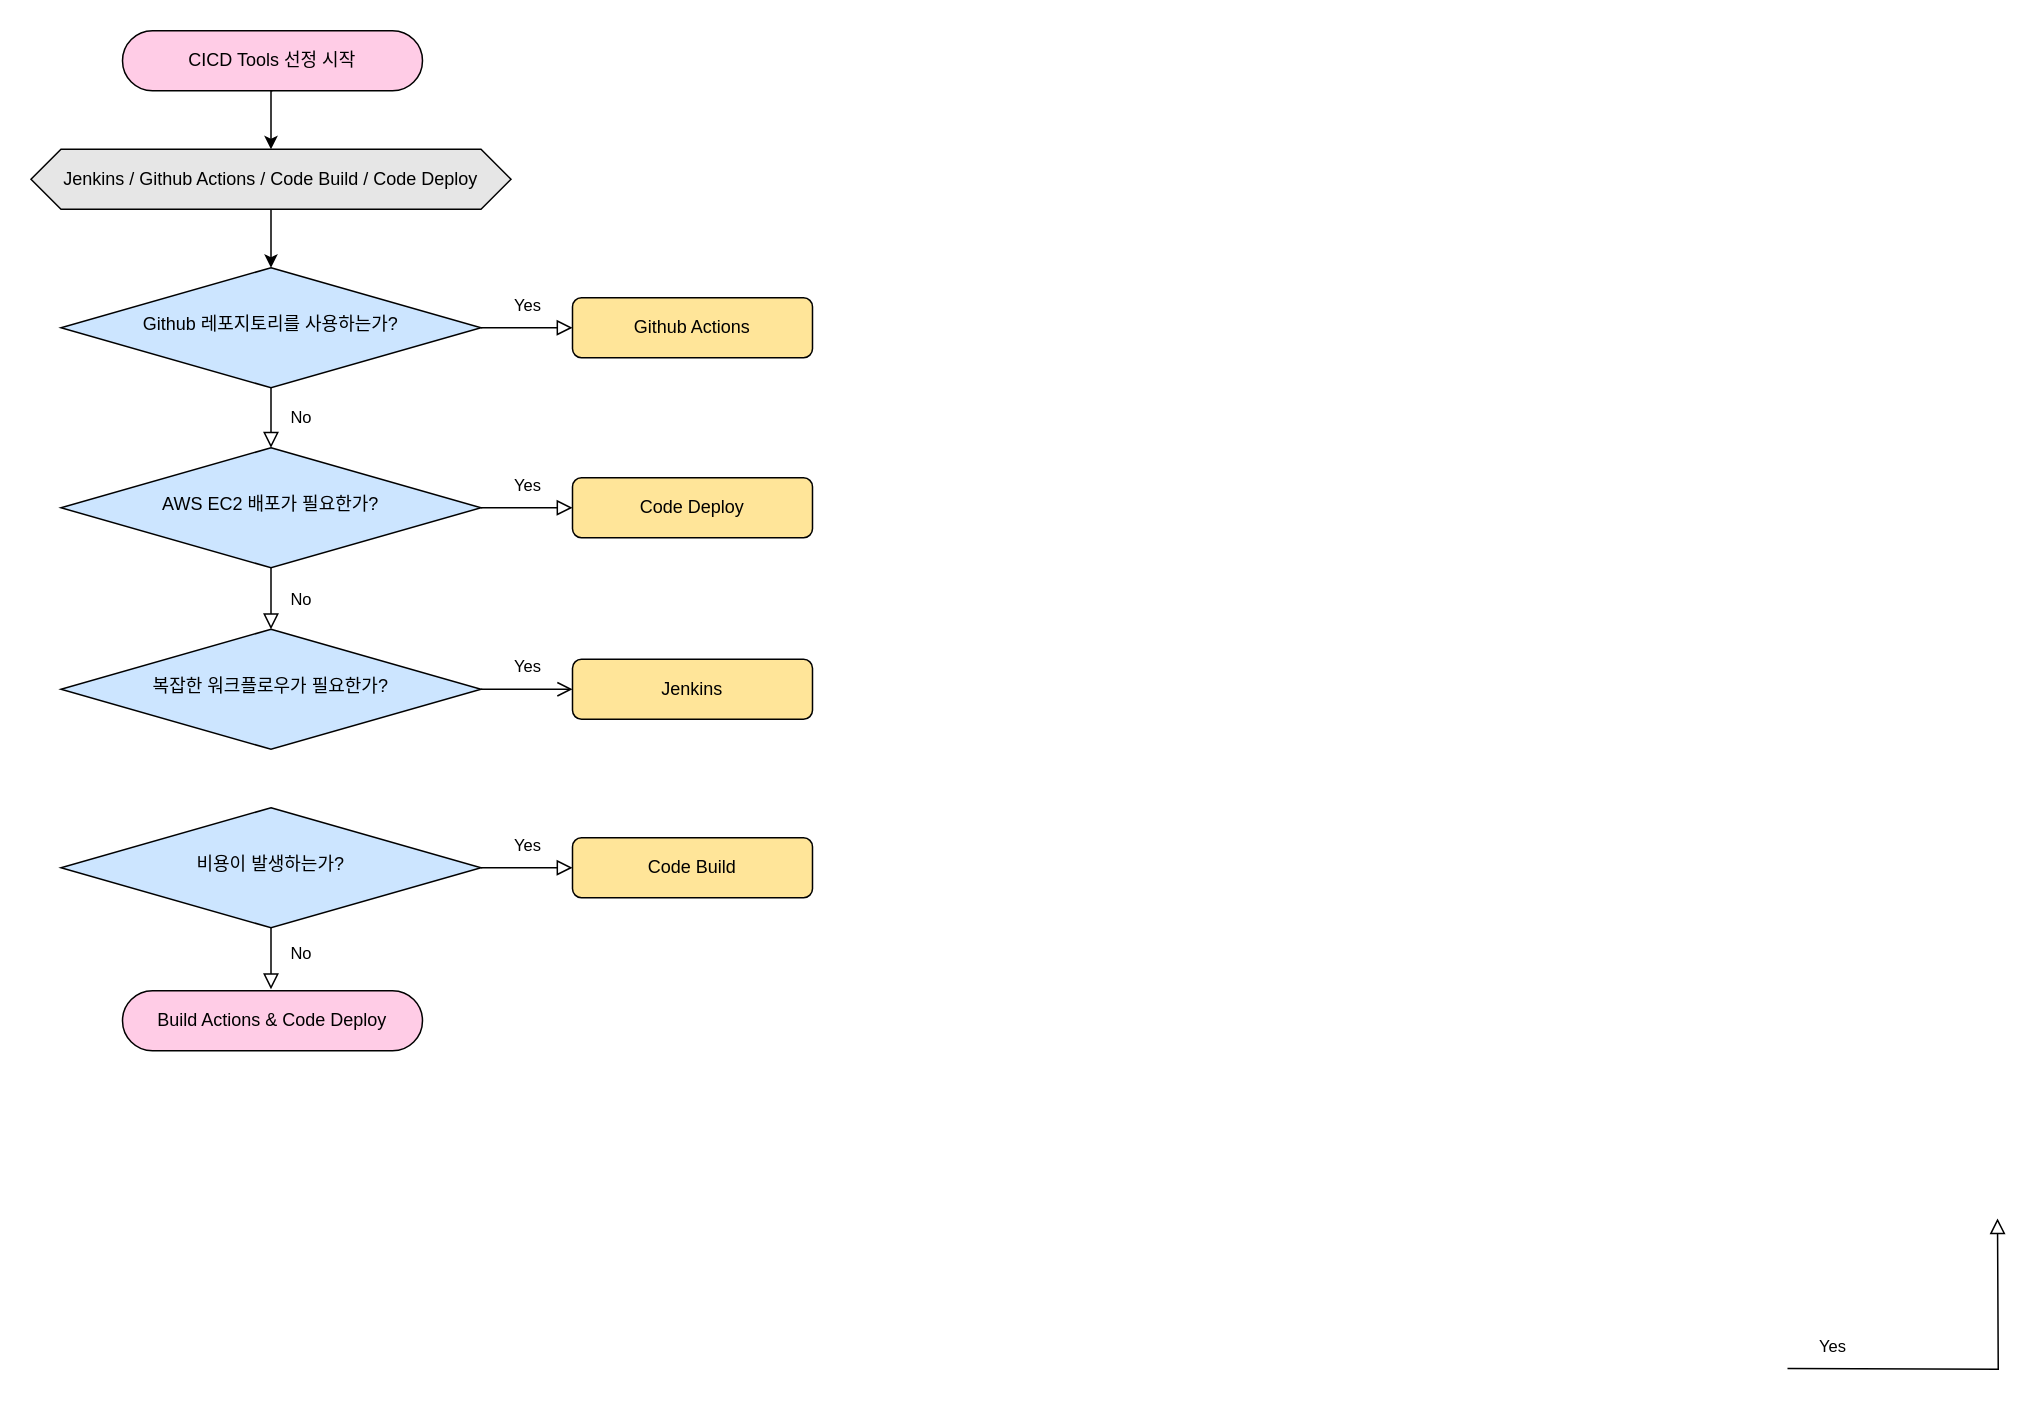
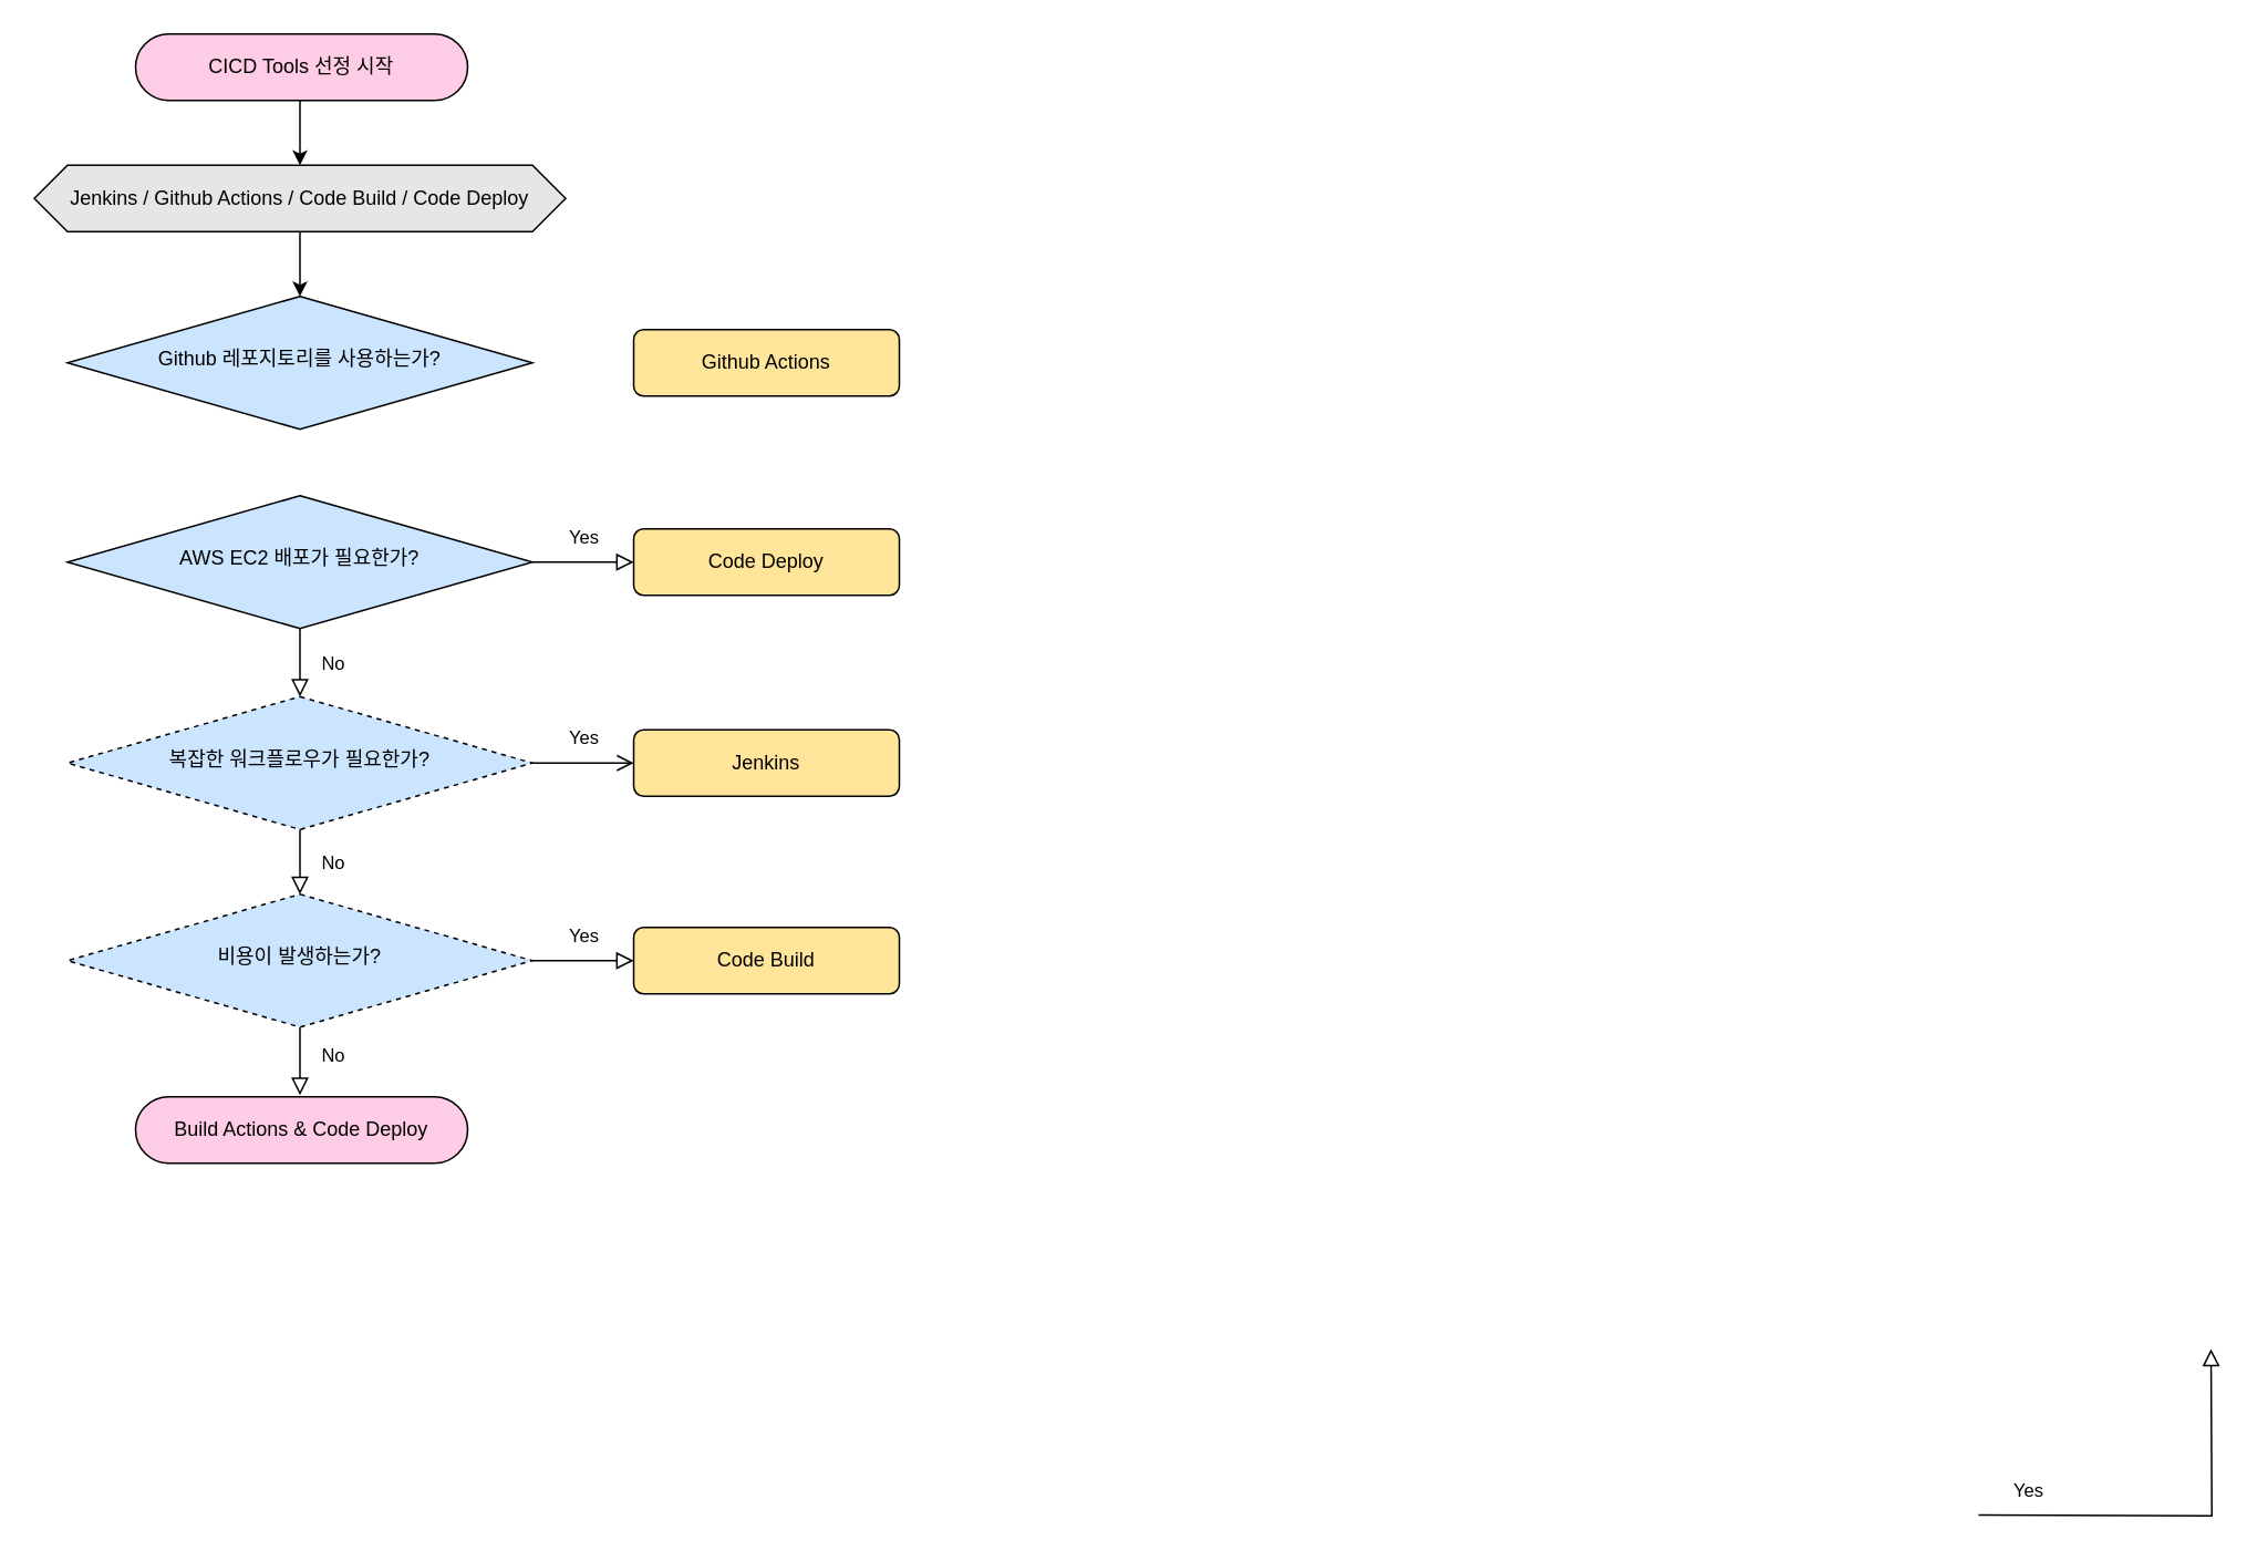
- <mxCell id="15" value="Yes" style="edgeStyle=orthogonalEdgeStyle;rounded=0;html=1;jettySize=auto;orthogonalLoop=1;fontSize=11;endArrow=block;endFill=0;endSize=8;strokeWidth=1;shadow=0;labelBackgroundColor=none;exitX=1;exitY=0.5;exitDx=0;exitDy=0;entryX=0;entryY=0.5;entryDx=0;entryDy=0;fontStyle=0" parent="1" source="11" target="14" edge="1"><mxGeometry y="15" relative="1" as="geometry"><mxPoint as="offset" /><mxPoint x="332" y="353" as="sourcePoint" /><mxPoint x="462" y="371" as="targetPoint" /></mxGeometry></mxCell>
- <mxCell id="17" value="No" style="rounded=0;html=1;jettySize=auto;orthogonalLoop=1;fontSize=11;endArrow=block;endFill=0;endSize=8;strokeWidth=1;shadow=0;labelBackgroundColor=none;edgeStyle=orthogonalEdgeStyle;exitX=0.5;exitY=1;exitDx=0;exitDy=0;fontStyle=0;entryX=0.5;entryY=0;entryDx=0;entryDy=0;" edge="1" parent="1" source="11" target="16"><mxGeometry y="20" relative="1" as="geometry"><mxPoint as="offset" /><mxPoint x="192" y="386" as="sourcePoint" /><mxPoint x="181" y="298" as="targetPoint" /><Array as="points" /></mxGeometry></mxCell>
- <mxCell id="4" value="복잡한 워크플로우가 필요한가?" style="rhombus;whiteSpace=wrap;html=1;shadow=0;fontFamily=Helvetica;fontSize=12;align=center;strokeWidth=1;spacing=6;spacingTop=-4;fillColor=#CCE5FF;" parent="1" vertex="1"><mxGeometry x="40" y="419" width="280" height="80" as="geometry" /></mxCell>
+ <mxCell id="4" value="복잡한 워크플로우가 필요한가?" style="rhombus;whiteSpace=wrap;html=1;shadow=0;fontFamily=Helvetica;fontSize=12;align=center;strokeWidth=1;spacing=6;spacingTop=-4;fillColor=#CCE5FF;dashed=1;" parent="1" vertex="1"><mxGeometry x="40" y="419" width="280" height="80" as="geometry" /></mxCell>
+ <mxCell id="20" value="No" style="rounded=0;html=1;jettySize=auto;orthogonalLoop=1;fontSize=11;endArrow=block;endFill=0;endSize=8;strokeWidth=1;shadow=0;labelBackgroundColor=none;edgeStyle=orthogonalEdgeStyle;exitX=0.5;exitY=1;exitDx=0;exitDy=0;fontStyle=0;entryX=0.5;entryY=0;entryDx=0;entryDy=0;" edge="1" parent="1" source="4" target="7"><mxGeometry y="20" relative="1" as="geometry"><mxPoint as="offset" /><mxPoint x="180" y="497" as="sourcePoint" /><mxPoint x="180" y="538" as="targetPoint" /><Array as="points" /></mxGeometry></mxCell>
- <mxCell id="7" value="비용이 발생하는가?" style="rhombus;whiteSpace=wrap;html=1;shadow=0;fontFamily=Helvetica;fontSize=12;align=center;strokeWidth=1;spacing=6;spacingTop=-4;fillColor=#CCE5FF;" parent="1" vertex="1"><mxGeometry x="40" y="538" width="280" height="80" as="geometry" /></mxCell>
+ <mxCell id="7" value="비용이 발생하는가?" style="rhombus;whiteSpace=wrap;html=1;shadow=0;fontFamily=Helvetica;fontSize=12;align=center;strokeWidth=1;spacing=6;spacingTop=-4;fillColor=#CCE5FF;dashed=1;" parent="1" vertex="1"><mxGeometry x="40" y="538" width="280" height="80" as="geometry" /></mxCell>
